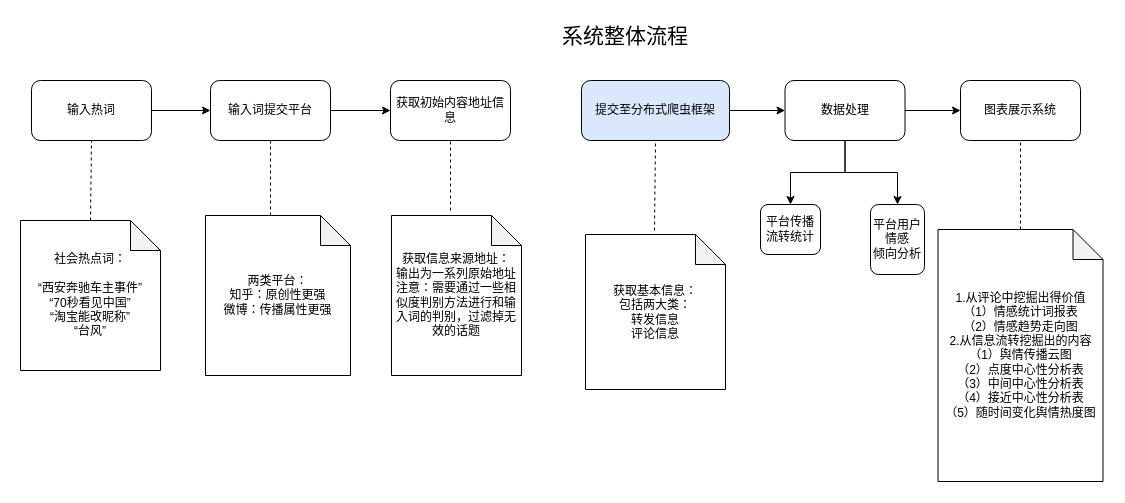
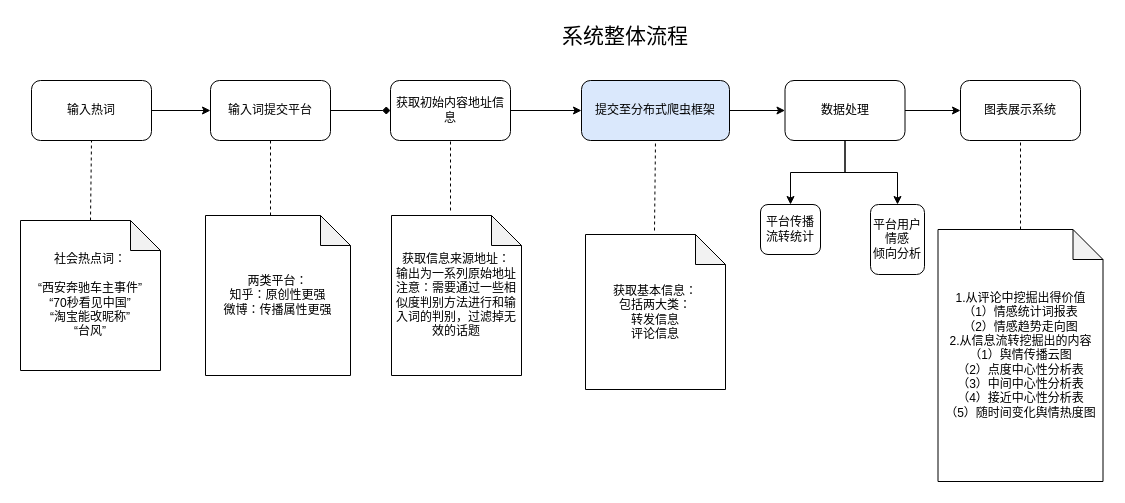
- <mxCell id="5" value="" style="edgeStyle=orthogonalEdgeStyle;rounded=0;orthogonalLoop=1;jettySize=auto;html=1;" parent="1" source="6" target="12" edge="1"><mxGeometry relative="1" as="geometry" /></mxCell>
+ <mxCell id="5" value="" style="edgeStyle=orthogonalEdgeStyle;rounded=0;orthogonalLoop=1;jettySize=auto;html=1;endArrow=diamond;" parent="1" source="6" target="12" edge="1"><mxGeometry relative="1" as="geometry" /></mxCell>
+ <mxCell id="11" value="" style="edgeStyle=orthogonalEdgeStyle;rounded=0;orthogonalLoop=1;jettySize=auto;html=1;" parent="1" source="12" target="16" edge="1"><mxGeometry relative="1" as="geometry" /></mxCell>
